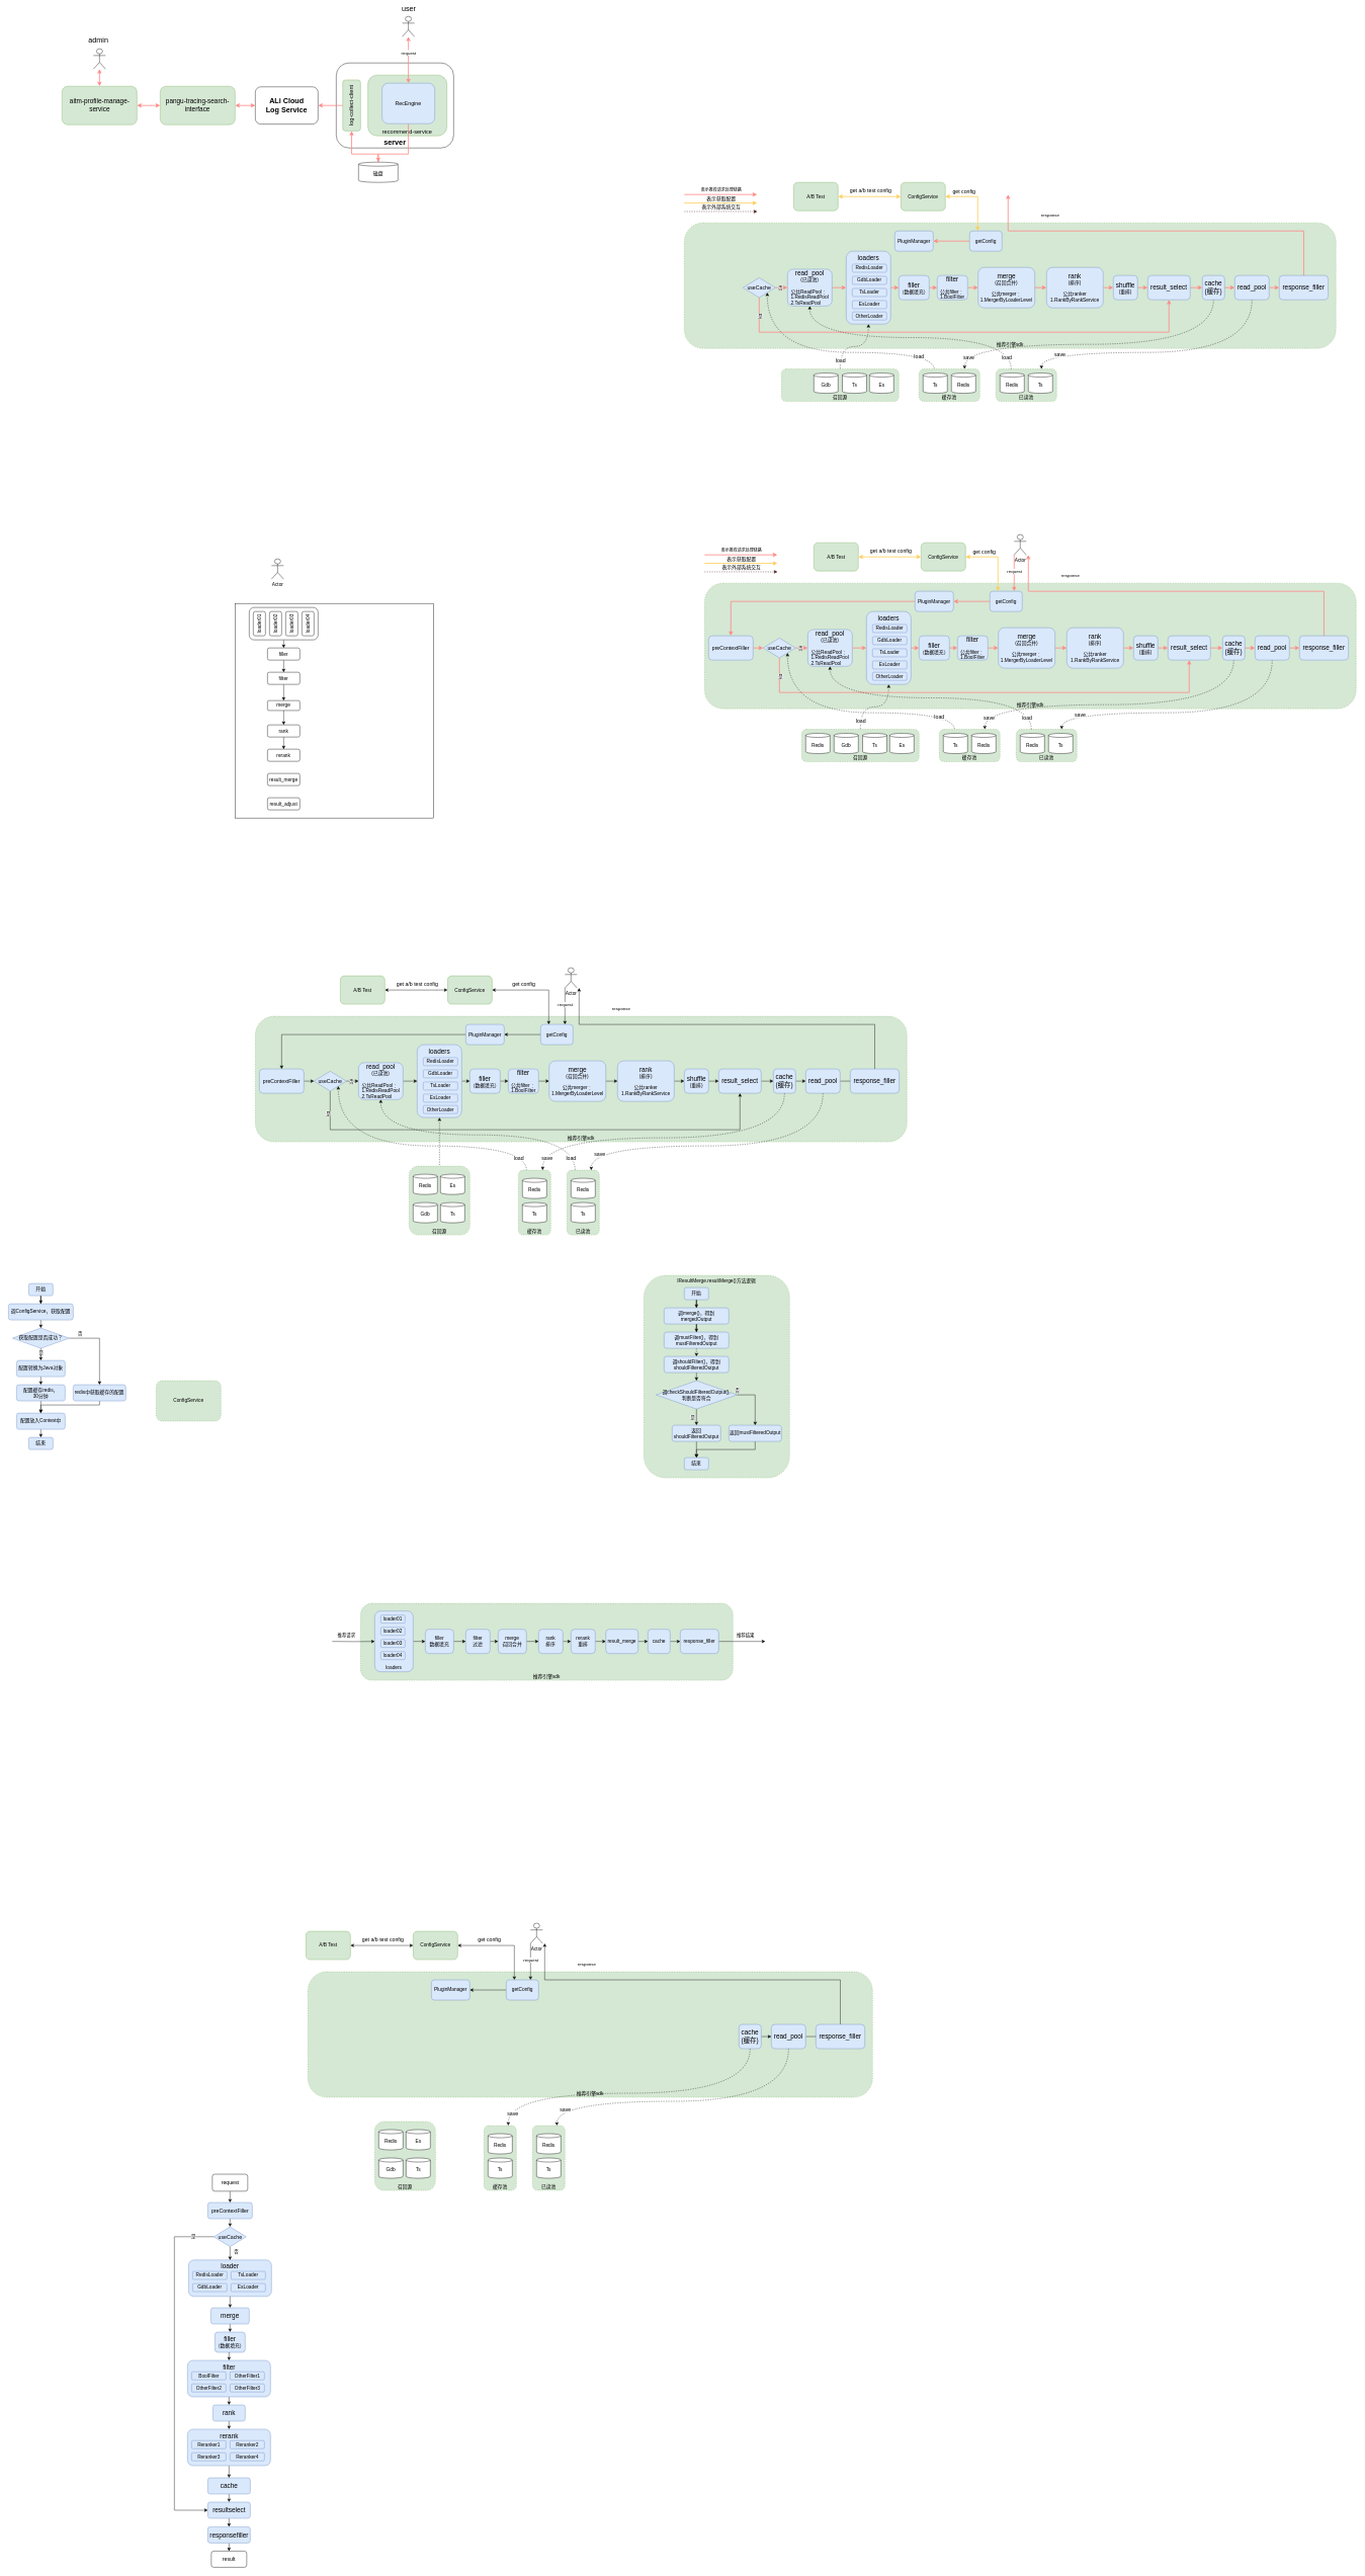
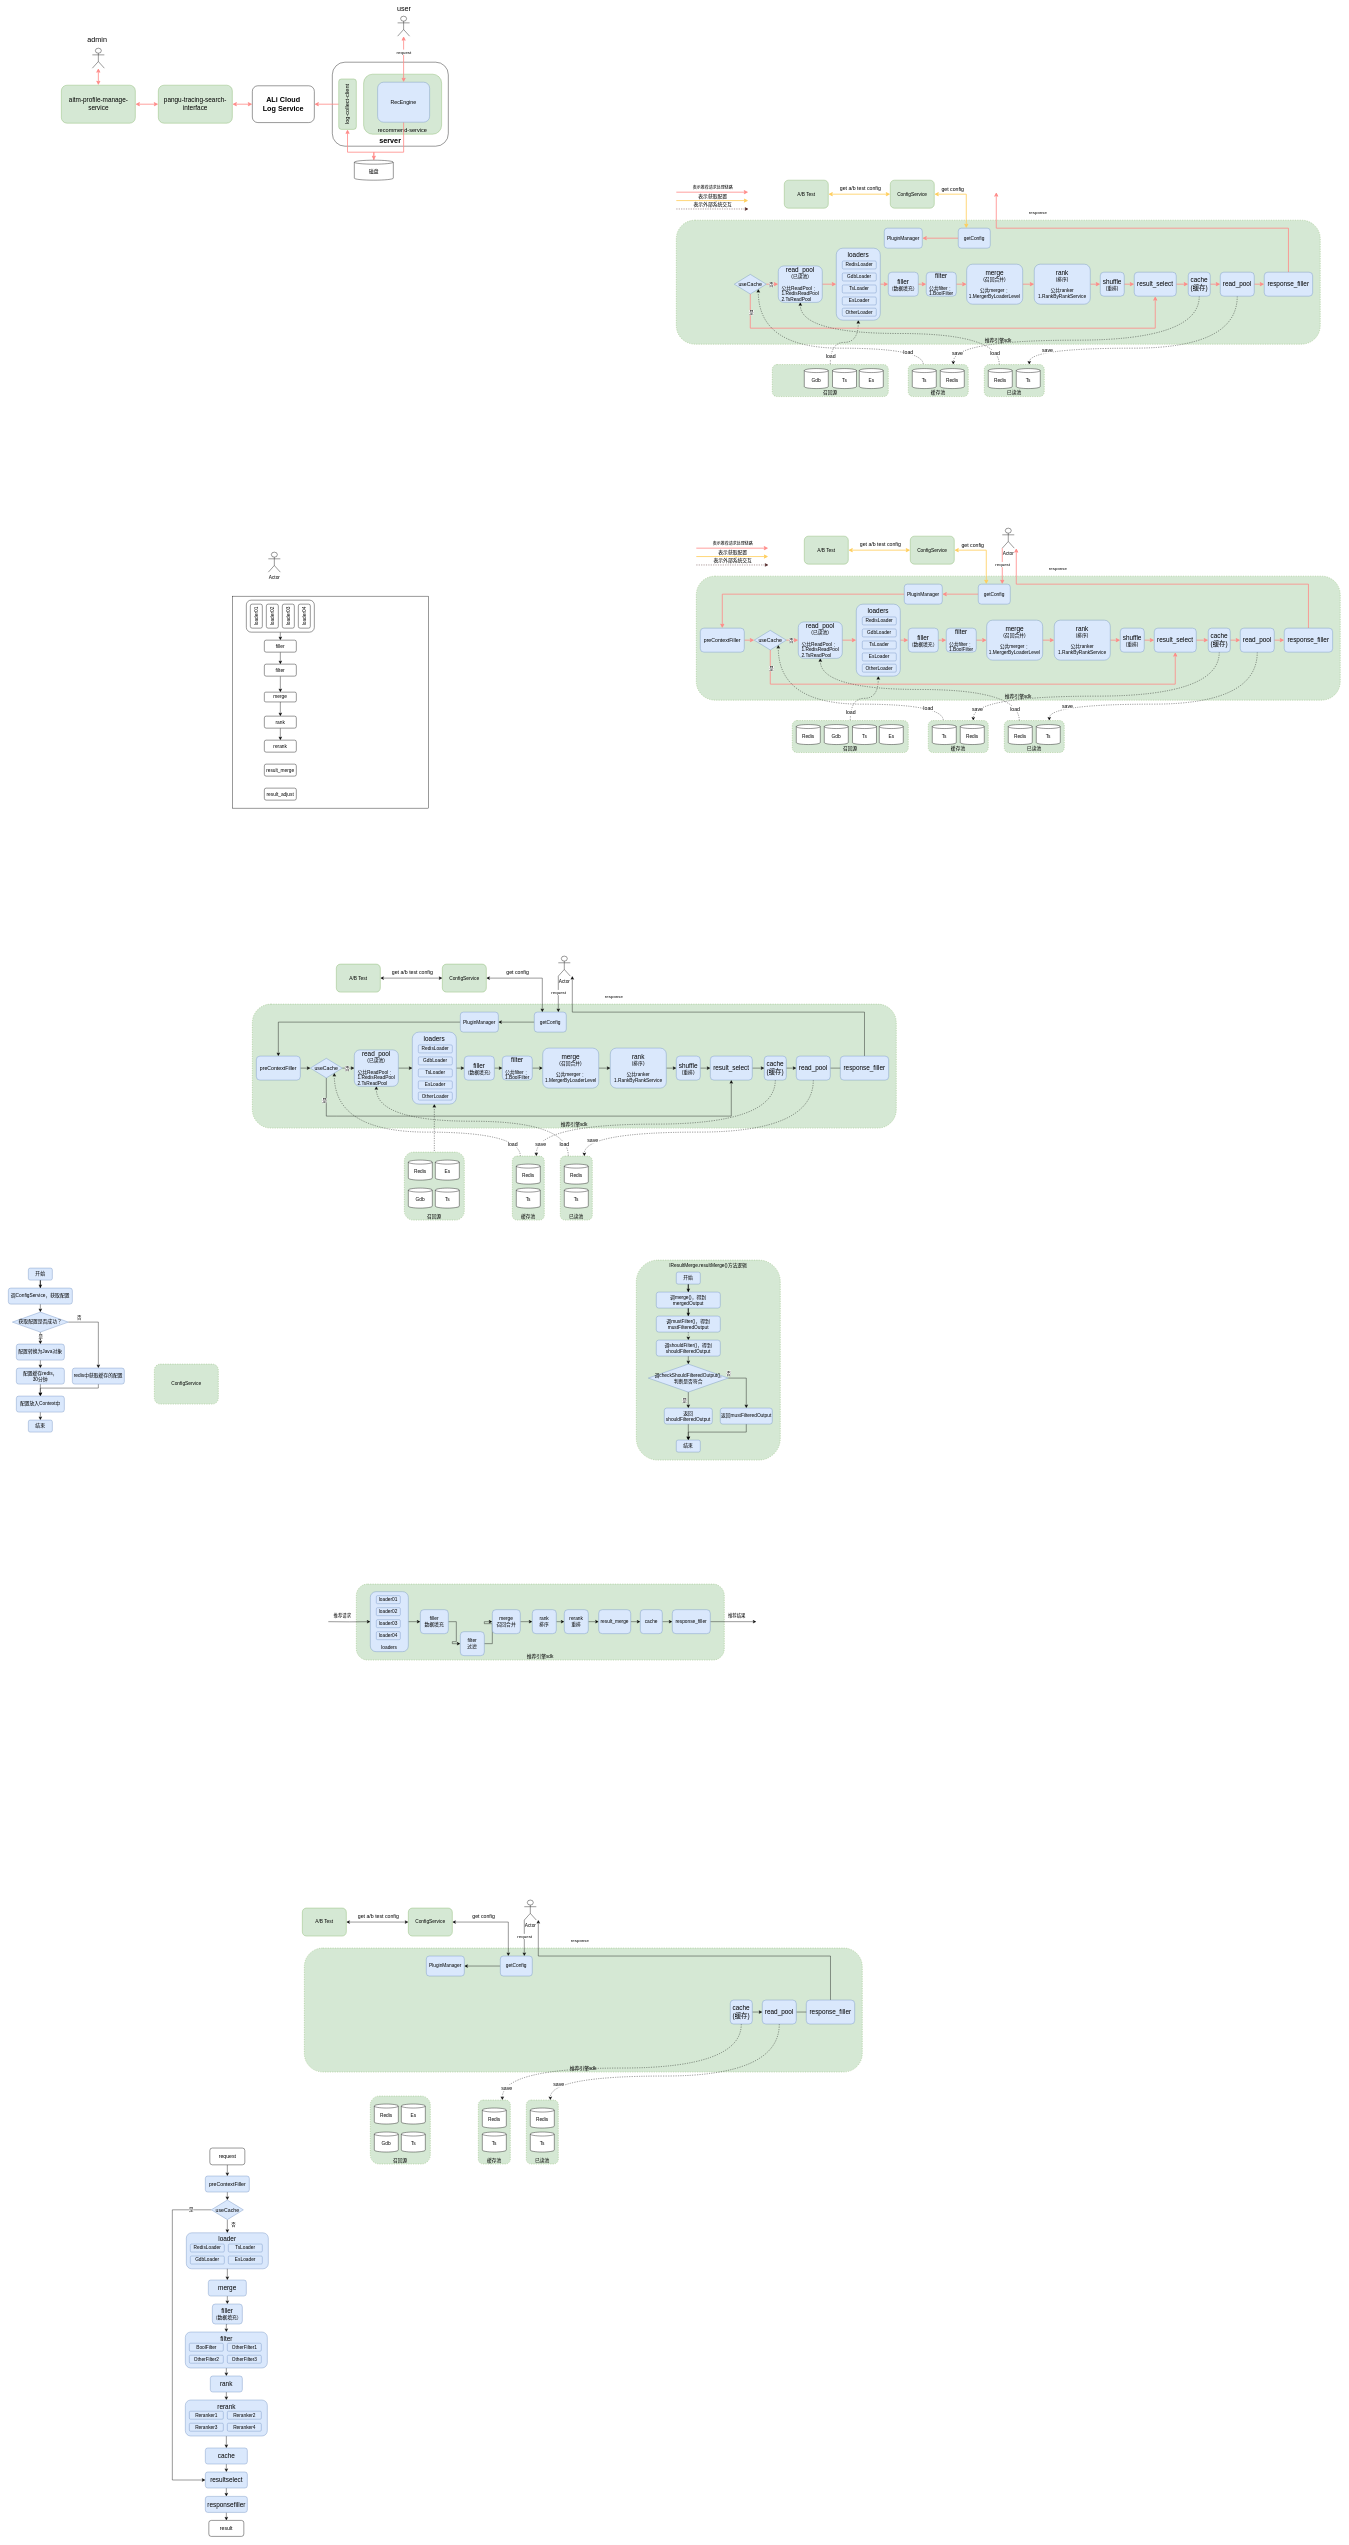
- <mxCell id="118" value="filter&lt;br&gt;过滤" style="rounded=1;whiteSpace=wrap;html=1;fillColor=#dae8fc;strokeColor=#6c8ebf;" parent="1" vertex="1"><mxGeometry x="1150" y="4024" width="60" height="60" as="geometry" /></mxCell>
+ <mxCell id="118" value="filter&lt;br&gt;过滤" style="rounded=1;whiteSpace=wrap;html=1;fillColor=#dae8fc;strokeColor=#6c8ebf;" parent="1" vertex="1"><mxGeometry x="1150" y="4079" width="60" height="60" as="geometry" /></mxCell>
